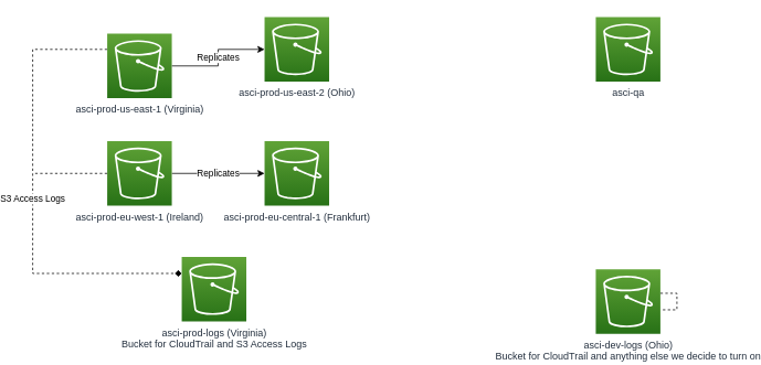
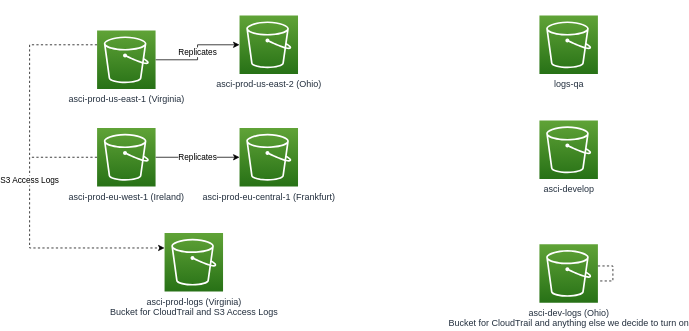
- <mxCell id="10" value="asci-qa" style="outlineConnect=0;fontColor=#232F3E;gradientColor=#60A337;gradientDirection=north;fillColor=#277116;strokeColor=#ffffff;dashed=0;verticalLabelPosition=bottom;verticalAlign=top;align=center;html=1;fontSize=12;fontStyle=0;aspect=fixed;shape=mxgraph.aws4.resourceIcon;resIcon=mxgraph.aws4.s3;" vertex="1" parent="1"><mxGeometry x="700" y="20" width="78" height="78" as="geometry" /></mxCell>
+ <mxCell id="10" value="logs-qa" style="outlineConnect=0;fontColor=#232F3E;gradientColor=#60A337;gradientDirection=north;fillColor=#277116;strokeColor=#ffffff;dashed=0;verticalLabelPosition=bottom;verticalAlign=top;align=center;html=1;fontSize=12;fontStyle=0;aspect=fixed;shape=mxgraph.aws4.resourceIcon;resIcon=mxgraph.aws4.s3;" vertex="1" parent="1"><mxGeometry x="700" y="20" width="78" height="78" as="geometry" /></mxCell>
+ <mxCell id="11" value="asci-develop" style="outlineConnect=0;fontColor=#232F3E;gradientColor=#60A337;gradientDirection=north;fillColor=#277116;strokeColor=#ffffff;dashed=0;verticalLabelPosition=bottom;verticalAlign=top;align=center;html=1;fontSize=12;fontStyle=0;aspect=fixed;shape=mxgraph.aws4.resourceIcon;resIcon=mxgraph.aws4.s3;" vertex="1" parent="1"><mxGeometry x="700" y="160" width="78" height="78" as="geometry" /></mxCell>
- <mxCell id="3" value="S3 Access Logs" style="rounded=0;orthogonalLoop=1;jettySize=auto;html=1;edgeStyle=orthogonalEdgeStyle;endArrow=diamond;endFill=1;dashed=1;" edge="1" parent="1" source="4" target="12"><mxGeometry relative="1" as="geometry"><mxPoint x="20" y="330" as="targetPoint" /><Array as="points"><mxPoint x="20" y="59" /><mxPoint x="20" y="330" /></Array></mxGeometry></mxCell>
+ <mxCell id="3" value="S3 Access Logs" style="rounded=0;orthogonalLoop=1;jettySize=auto;html=1;edgeStyle=orthogonalEdgeStyle;endArrow=classic;endFill=1;dashed=1;" edge="1" parent="1" source="4" target="12"><mxGeometry relative="1" as="geometry"><mxPoint x="20" y="330" as="targetPoint" /><Array as="points"><mxPoint x="20" y="59" /><mxPoint x="20" y="330" /></Array></mxGeometry></mxCell>
